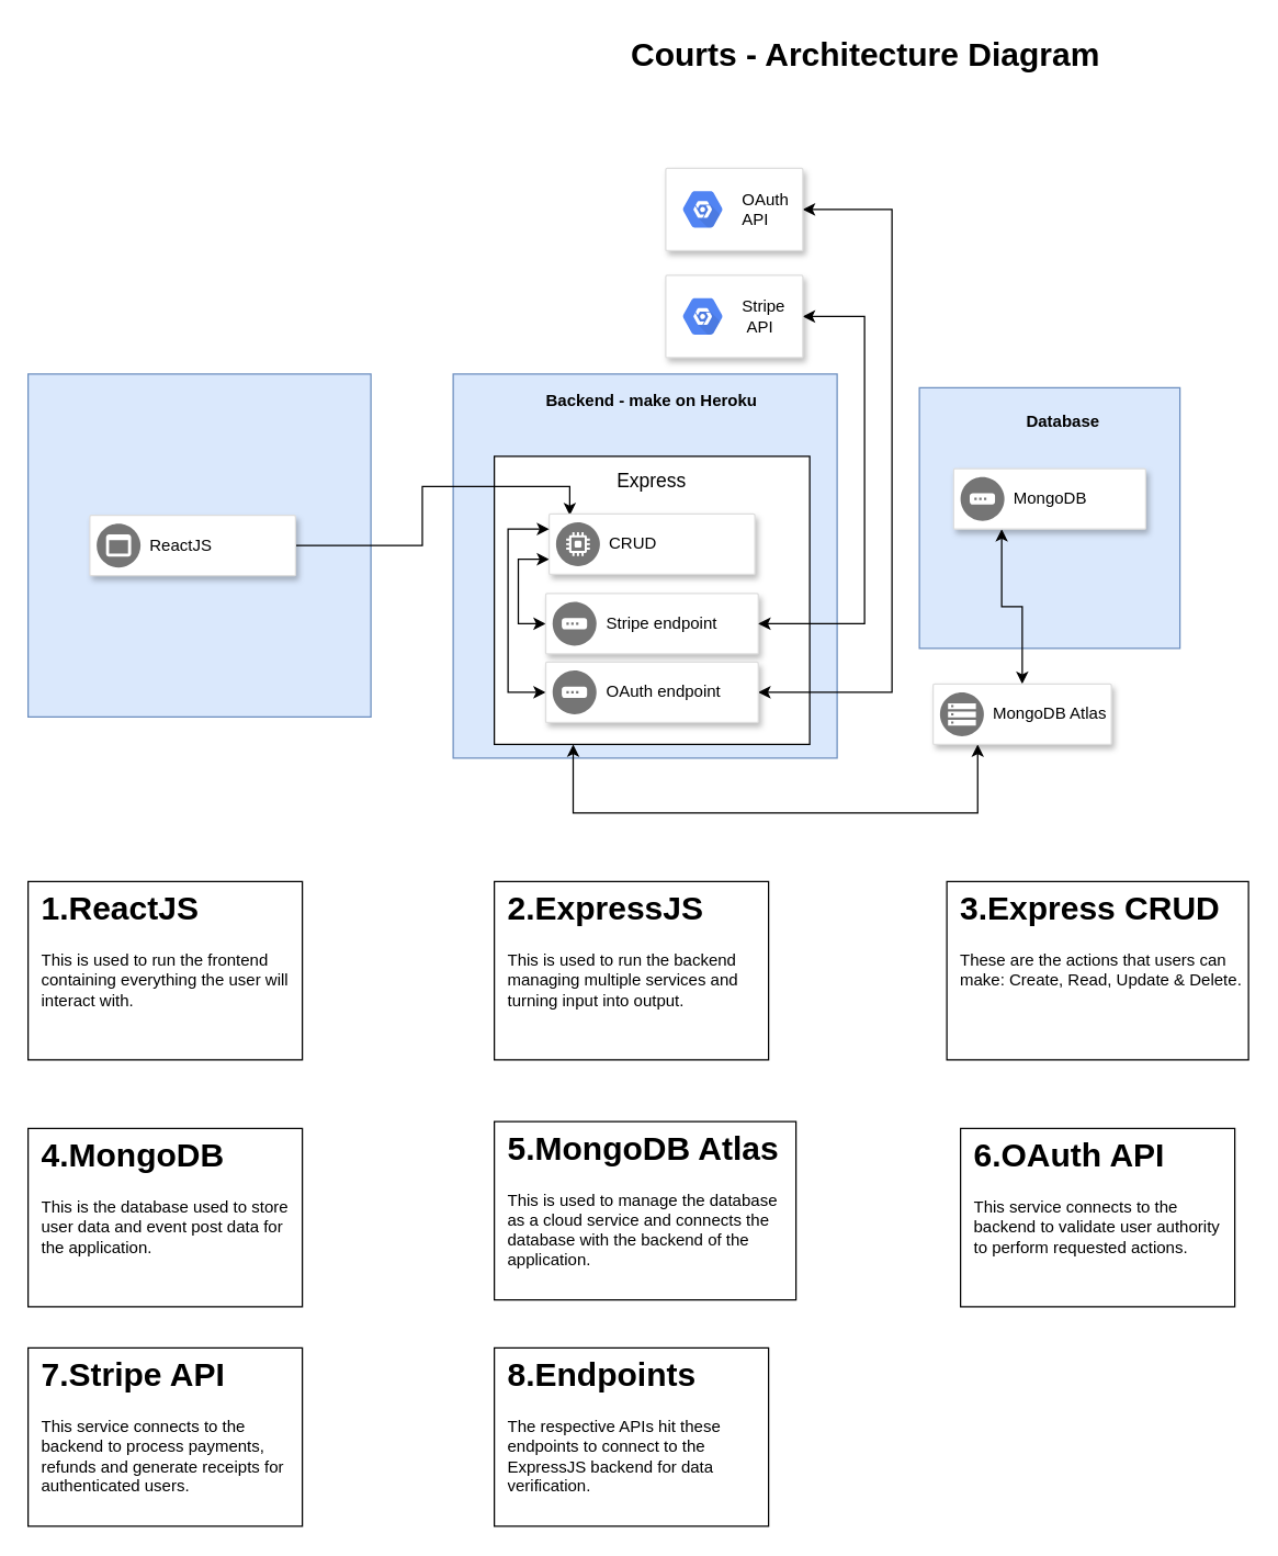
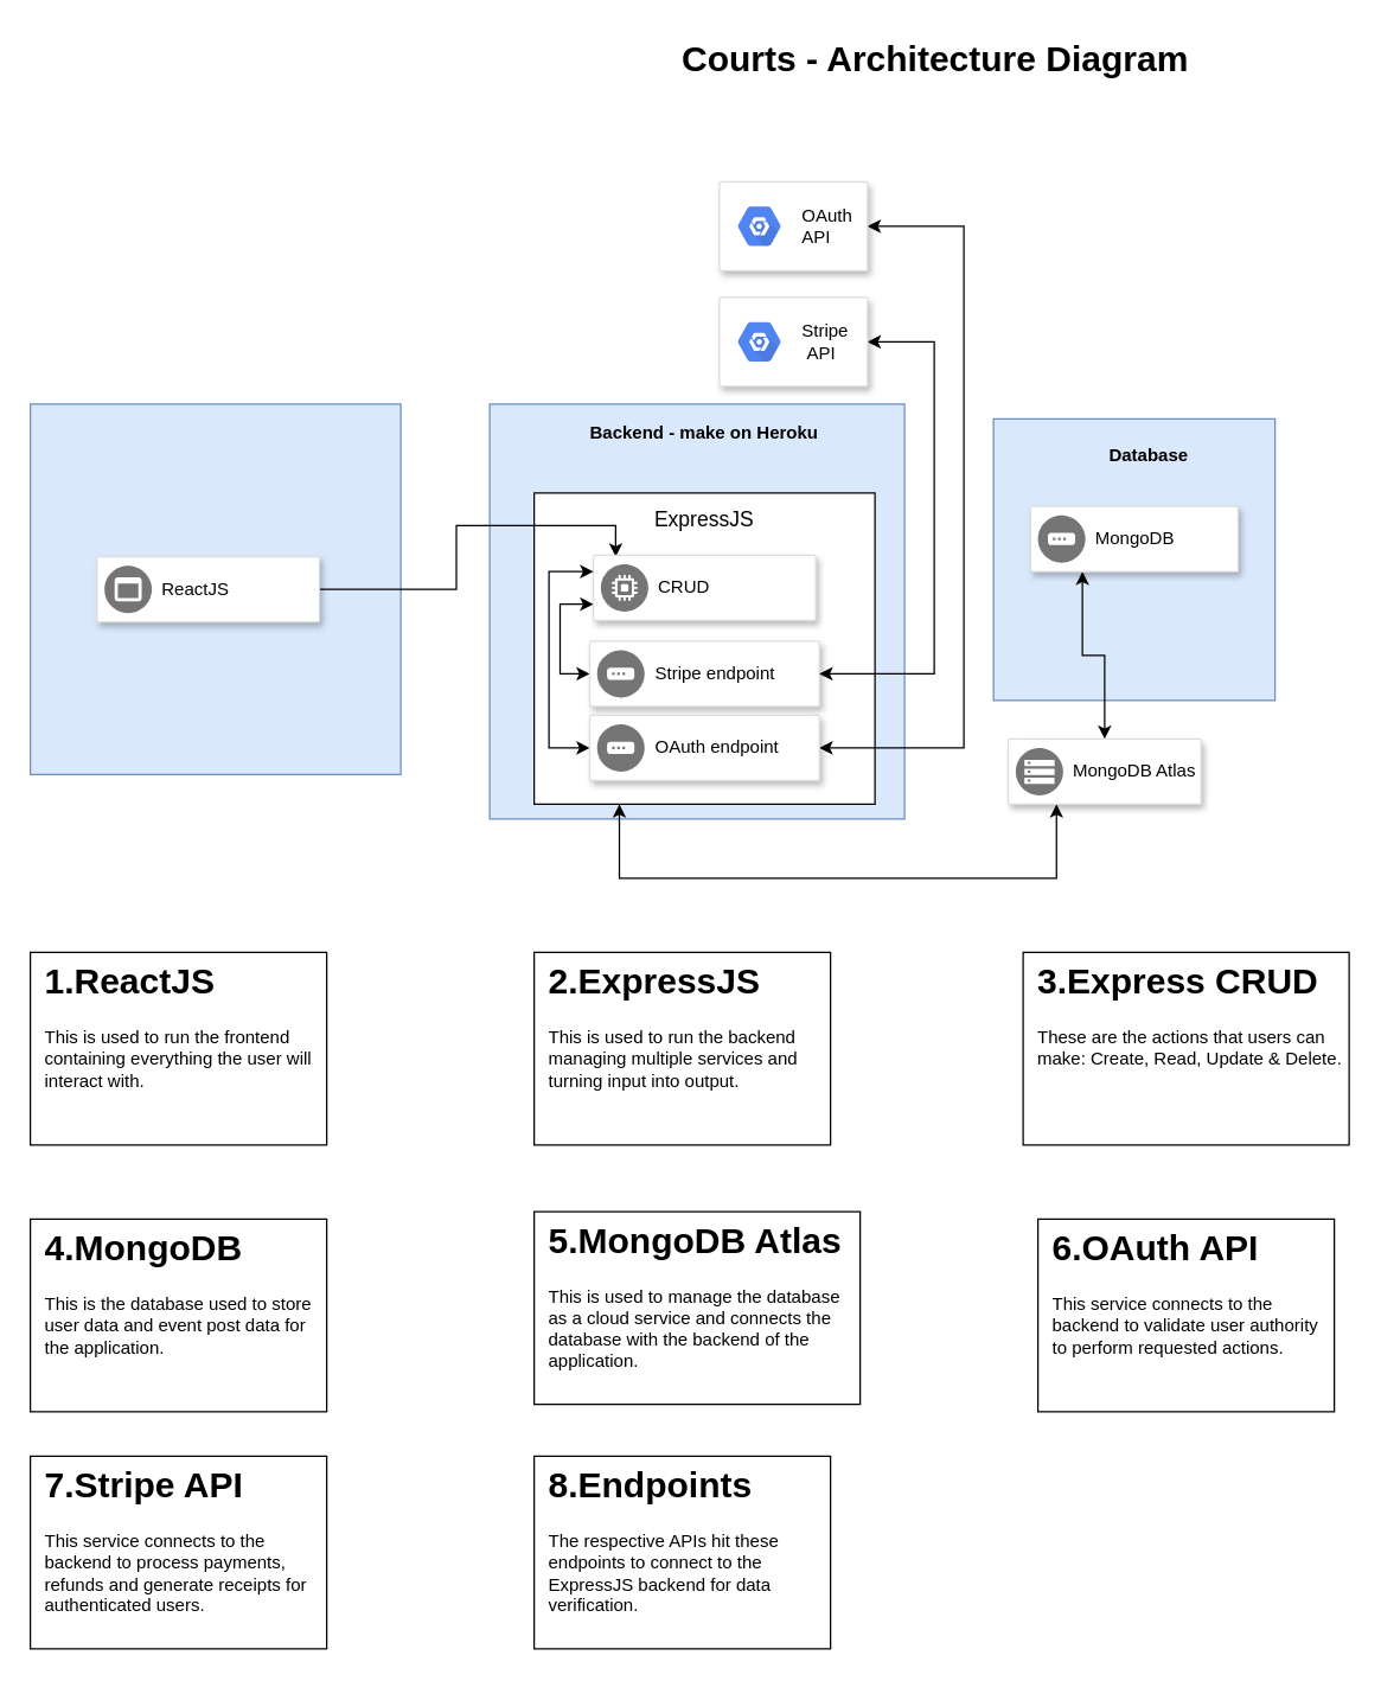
- <mxCell id="33" value="&lt;font style=&quot;font-size: 14px&quot;&gt;Express&lt;/font&gt;" style="text;html=1;strokeColor=none;fillColor=none;align=center;verticalAlign=middle;whiteSpace=wrap;rounded=0;" parent="1" vertex="1"><mxGeometry x="400" y="325" width="150" height="50" as="geometry" /></mxCell>
+ <mxCell id="33" value="&lt;font style=&quot;font-size: 14px&quot;&gt;ExpressJS&lt;/font&gt;" style="text;html=1;strokeColor=none;fillColor=none;align=center;verticalAlign=middle;whiteSpace=wrap;rounded=0;" parent="1" vertex="1"><mxGeometry x="400" y="325" width="150" height="50" as="geometry" /></mxCell>
